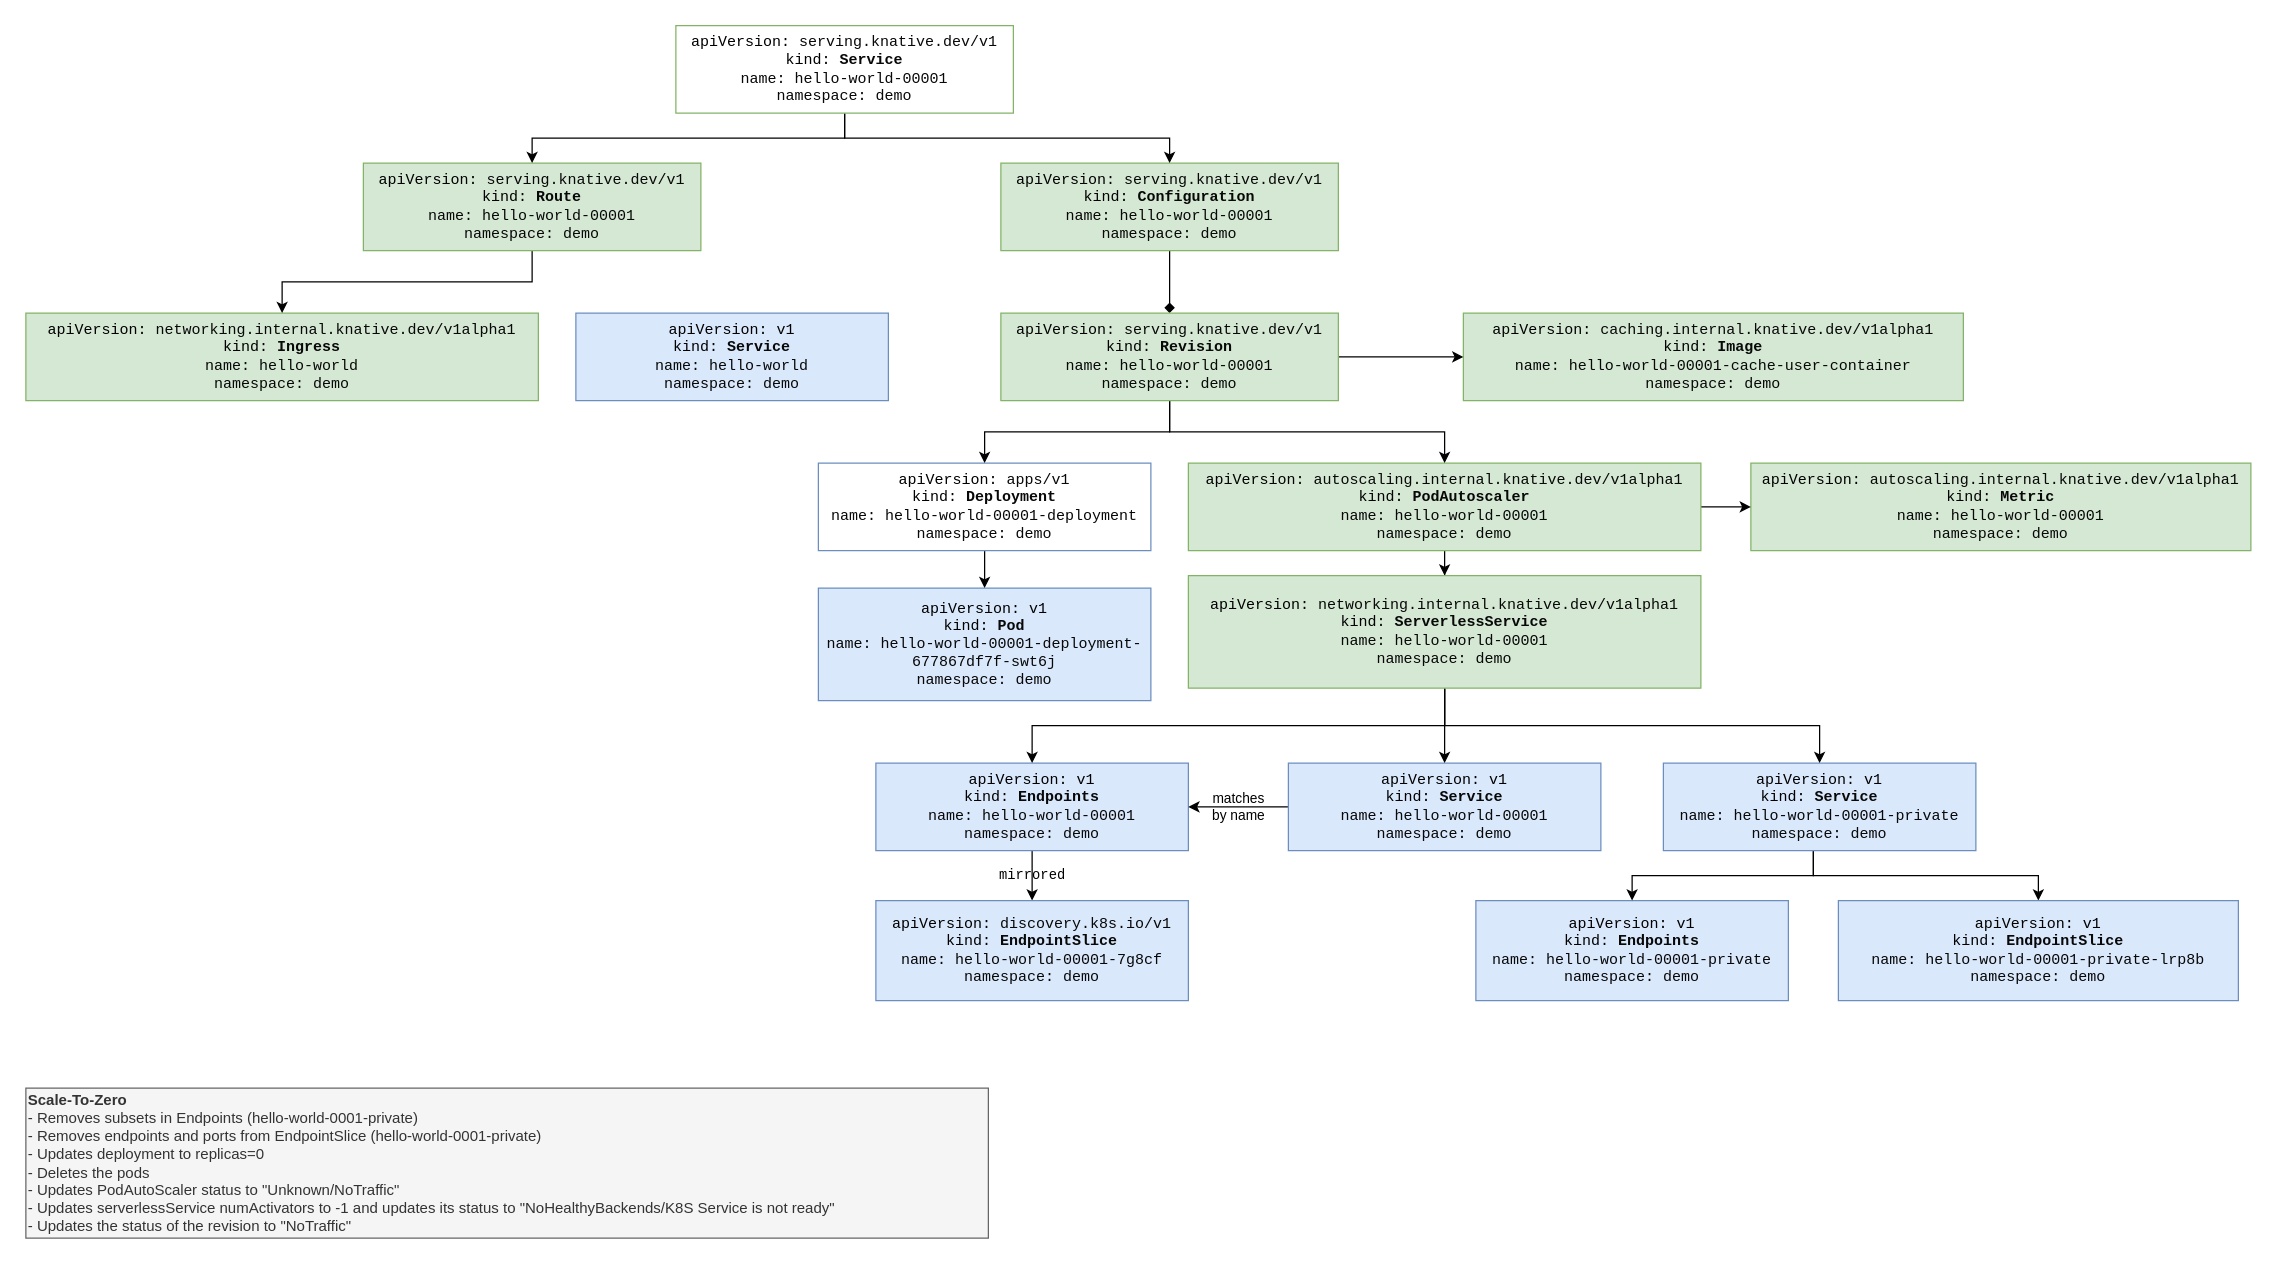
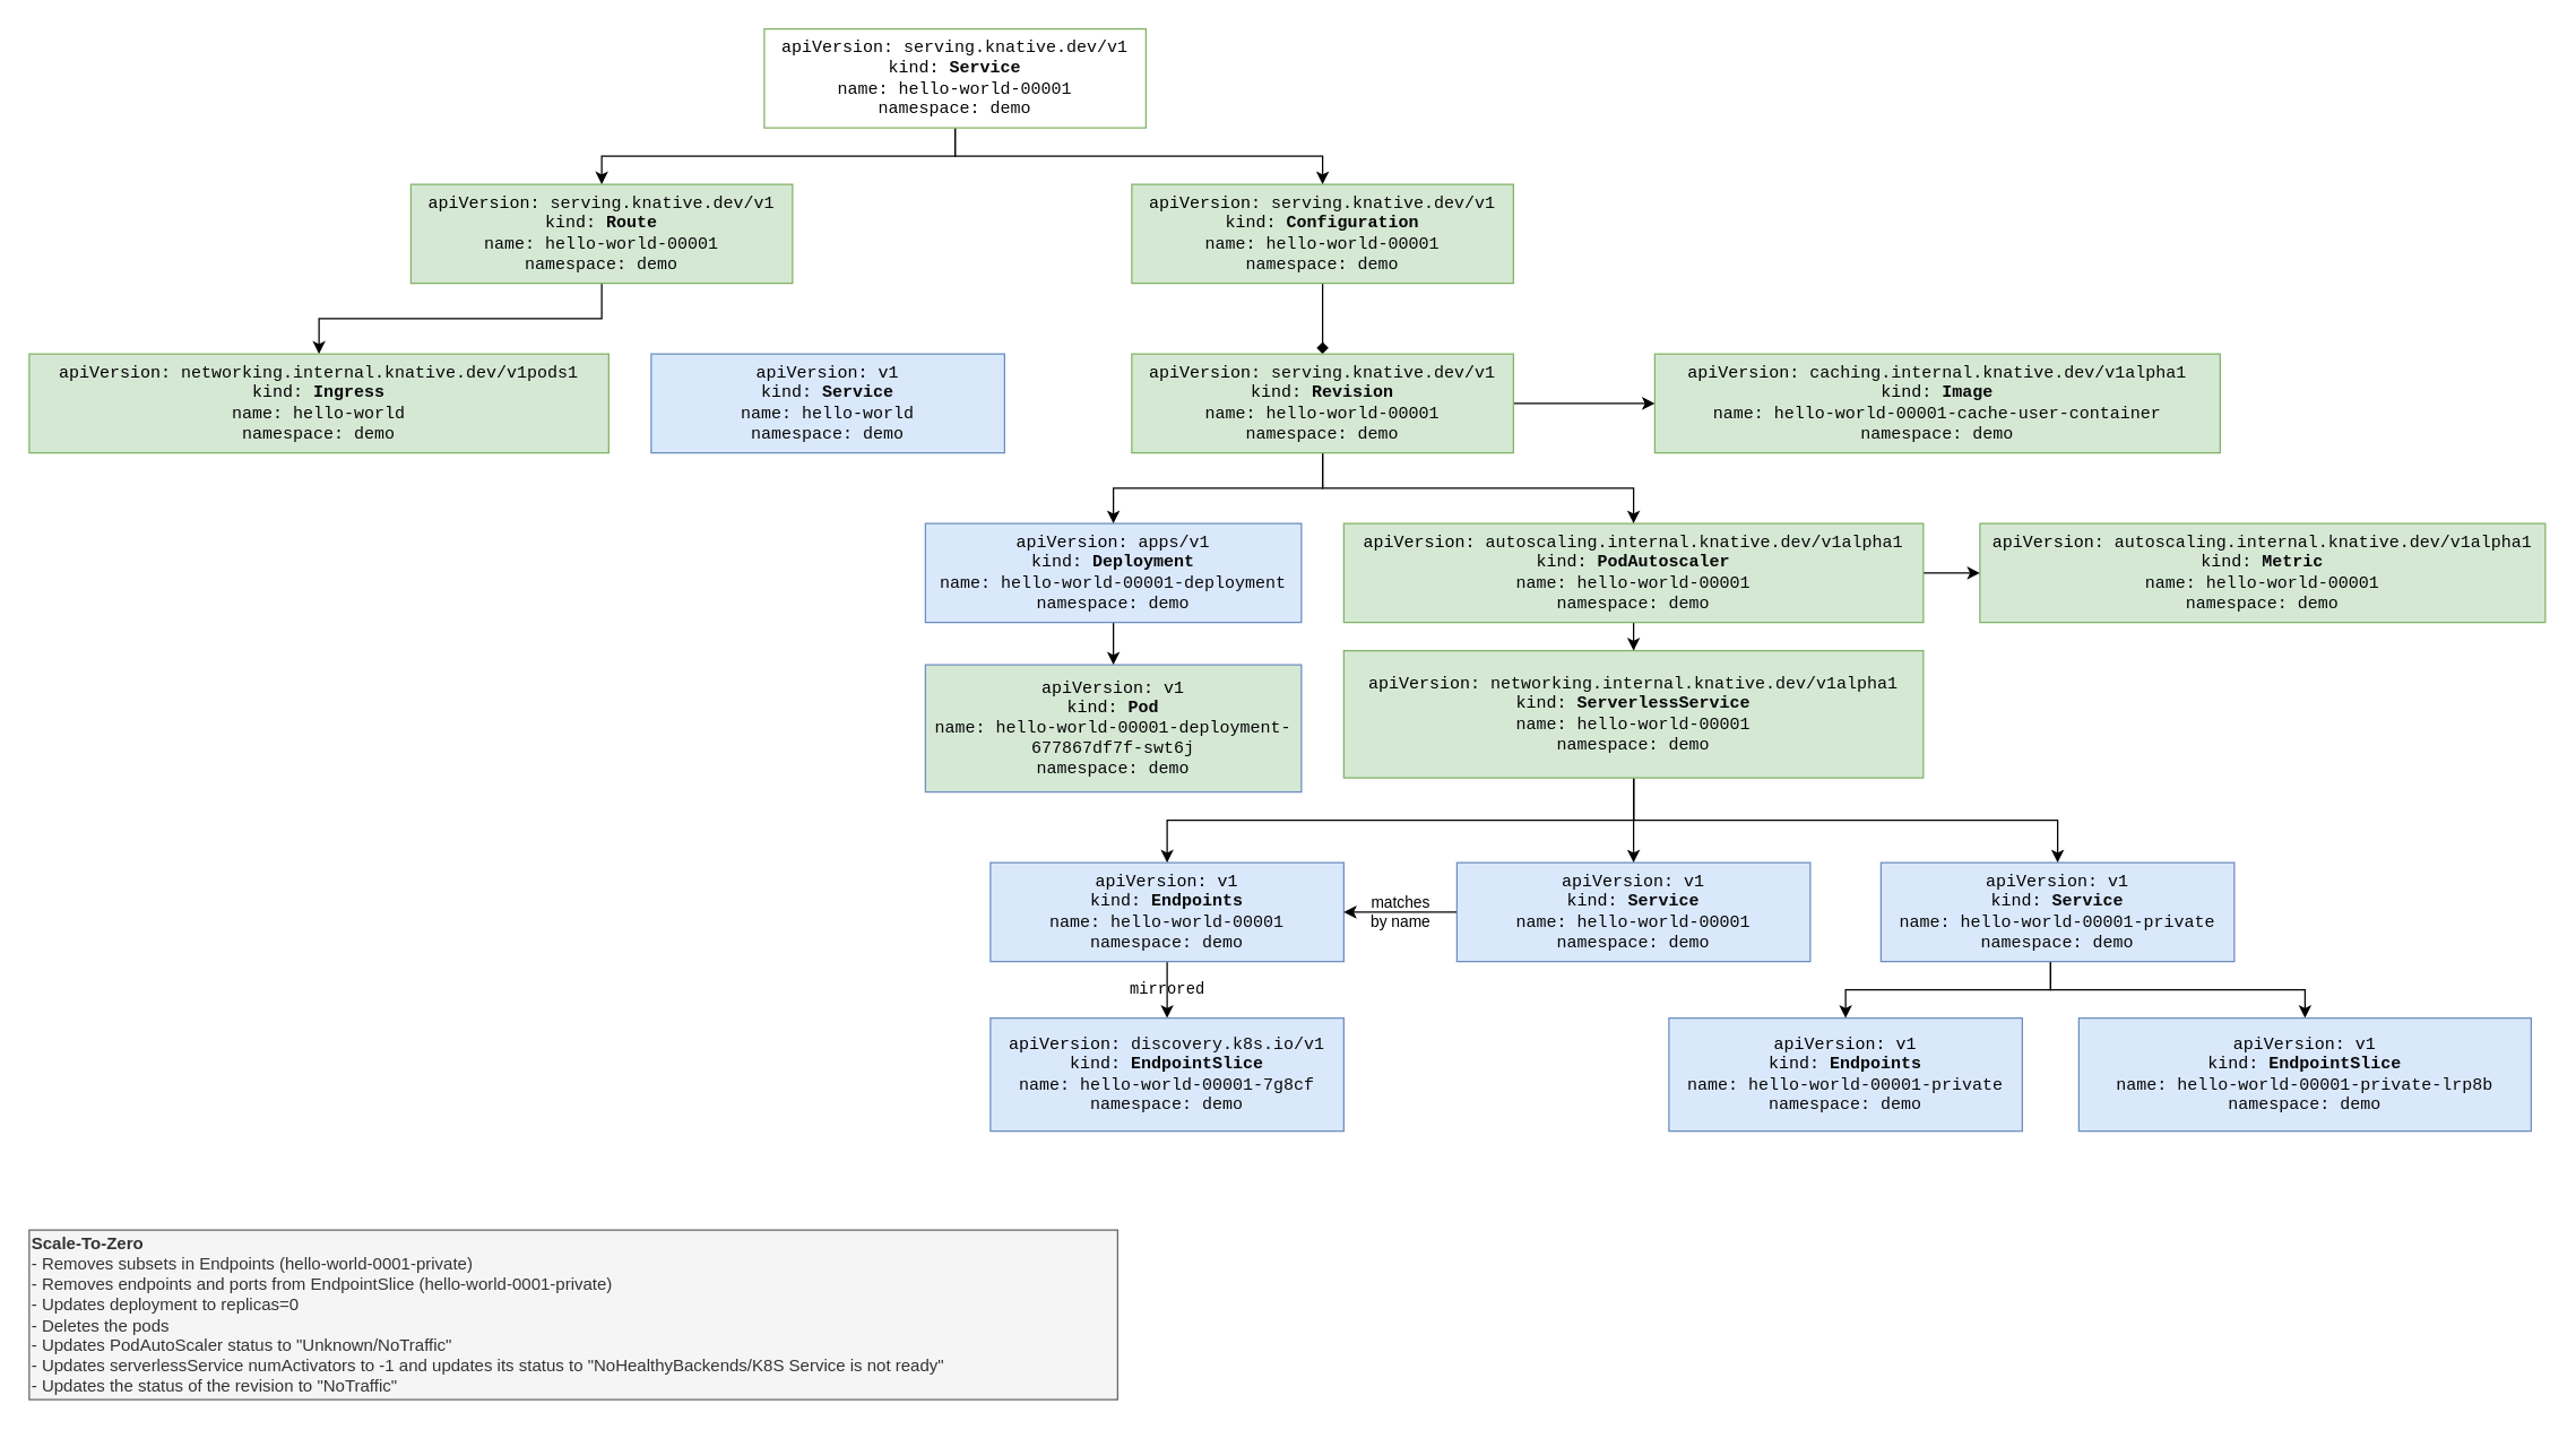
- <mxCell id="21" value="apiVersion:&amp;nbsp;&lt;span style=&quot;color: rgb(8, 8, 8);&quot;&gt;networking.internal.knative.dev/v1alpha1&lt;/span&gt;&lt;br&gt;kind:&amp;nbsp;&lt;span style=&quot;color: rgb(8, 8, 8);&quot;&gt;&lt;b&gt;Ingress&lt;/b&gt;&lt;/span&gt;&lt;br&gt;&lt;span style=&quot;color: rgb(8, 8, 8);&quot;&gt;name:&amp;nbsp;&lt;/span&gt;&lt;span style=&quot;color: rgb(8, 8, 8);&quot;&gt;hello-world&lt;br&gt;&lt;/span&gt;&lt;span style=&quot;color: rgb(8, 8, 8);&quot;&gt;namespace:&amp;nbsp;&lt;/span&gt;&lt;span style=&quot;color: rgb(8, 8, 8);&quot;&gt;demo&lt;/span&gt;" style="rounded=0;whiteSpace=wrap;html=1;labelBackgroundColor=none;fontFamily=Courier New;fillColor=#d5e8d4;strokeColor=#82b366;" vertex="1" parent="1"><mxGeometry x="20" y="250" width="410" height="70" as="geometry" /></mxCell>
+ <mxCell id="21" value="apiVersion:&amp;nbsp;&lt;span style=&quot;color: rgb(8, 8, 8);&quot;&gt;networking.internal.knative.dev/v1pods1&lt;/span&gt;&lt;br&gt;kind:&amp;nbsp;&lt;span style=&quot;color: rgb(8, 8, 8);&quot;&gt;&lt;b&gt;Ingress&lt;/b&gt;&lt;/span&gt;&lt;br&gt;&lt;span style=&quot;color: rgb(8, 8, 8);&quot;&gt;name:&amp;nbsp;&lt;/span&gt;&lt;span style=&quot;color: rgb(8, 8, 8);&quot;&gt;hello-world&lt;br&gt;&lt;/span&gt;&lt;span style=&quot;color: rgb(8, 8, 8);&quot;&gt;namespace:&amp;nbsp;&lt;/span&gt;&lt;span style=&quot;color: rgb(8, 8, 8);&quot;&gt;demo&lt;/span&gt;" style="rounded=0;whiteSpace=wrap;html=1;labelBackgroundColor=none;fontFamily=Courier New;fillColor=#d5e8d4;strokeColor=#82b366;" vertex="1" parent="1"><mxGeometry x="20" y="250" width="410" height="70" as="geometry" /></mxCell>
- <mxCell id="13" value="apiVersion:&amp;nbsp;&lt;span style=&quot;color: rgb(8, 8, 8);&quot;&gt;apps/v1&lt;/span&gt;&lt;br&gt;kind:&amp;nbsp;&lt;span style=&quot;color: rgb(8, 8, 8);&quot;&gt;&lt;b&gt;Deployment&lt;/b&gt;&lt;/span&gt;&lt;br&gt;&lt;span style=&quot;color: rgb(8, 8, 8);&quot;&gt;name:&amp;nbsp;&lt;/span&gt;&lt;span style=&quot;color: rgb(8, 8, 8);&quot;&gt;hello-world-00001-deployment&lt;/span&gt;&lt;span style=&quot;color: rgb(8, 8, 8);&quot;&gt;&lt;br&gt;&lt;/span&gt;&lt;span style=&quot;color: rgb(8, 8, 8);&quot;&gt;namespace:&amp;nbsp;&lt;/span&gt;&lt;span style=&quot;color: rgb(8, 8, 8);&quot;&gt;demo&lt;/span&gt;" style="rounded=0;whiteSpace=wrap;html=1;labelBackgroundColor=none;fontFamily=Courier New;fillColor=#ffffff;strokeColor=#6c8ebf;" vertex="1" parent="1"><mxGeometry x="654" y="370" width="266" height="70" as="geometry" /></mxCell>
+ <mxCell id="13" value="apiVersion:&amp;nbsp;&lt;span style=&quot;color: rgb(8, 8, 8);&quot;&gt;apps/v1&lt;/span&gt;&lt;br&gt;kind:&amp;nbsp;&lt;span style=&quot;color: rgb(8, 8, 8);&quot;&gt;&lt;b&gt;Deployment&lt;/b&gt;&lt;/span&gt;&lt;br&gt;&lt;span style=&quot;color: rgb(8, 8, 8);&quot;&gt;name:&amp;nbsp;&lt;/span&gt;&lt;span style=&quot;color: rgb(8, 8, 8);&quot;&gt;hello-world-00001-deployment&lt;/span&gt;&lt;span style=&quot;color: rgb(8, 8, 8);&quot;&gt;&lt;br&gt;&lt;/span&gt;&lt;span style=&quot;color: rgb(8, 8, 8);&quot;&gt;namespace:&amp;nbsp;&lt;/span&gt;&lt;span style=&quot;color: rgb(8, 8, 8);&quot;&gt;demo&lt;/span&gt;" style="rounded=0;whiteSpace=wrap;html=1;labelBackgroundColor=none;fontFamily=Courier New;fillColor=#dae8fc;strokeColor=#6c8ebf;" vertex="1" parent="1"><mxGeometry x="654" y="370" width="266" height="70" as="geometry" /></mxCell>
- <mxCell id="5" value="apiVersion: v1&lt;br&gt;kind:&amp;nbsp;&lt;span style=&quot;color: rgb(8, 8, 8);&quot;&gt;&lt;b&gt;Pod&lt;/b&gt;&lt;/span&gt;&lt;b&gt;&lt;br&gt;&lt;/b&gt;&lt;span style=&quot;color: rgb(8, 8, 8);&quot;&gt;name:&amp;nbsp;&lt;/span&gt;&lt;span style=&quot;color: rgb(8, 8, 8);&quot;&gt;hello-world-00001-deployment-677867df7f-swt6j&lt;/span&gt;&lt;span style=&quot;color: rgb(8, 8, 8);&quot;&gt;&lt;br&gt;&lt;/span&gt;&lt;span style=&quot;color: rgb(8, 8, 8);&quot;&gt;namespace:&amp;nbsp;&lt;/span&gt;&lt;span style=&quot;color: rgb(8, 8, 8);&quot;&gt;demo&lt;/span&gt;" style="rounded=0;whiteSpace=wrap;html=1;labelBackgroundColor=none;fontFamily=Courier New;fillColor=#dae8fc;strokeColor=#6c8ebf;" vertex="1" parent="1"><mxGeometry x="654" y="470" width="266" height="90" as="geometry" /></mxCell>
+ <mxCell id="5" value="apiVersion: v1&lt;br&gt;kind:&amp;nbsp;&lt;span style=&quot;color: rgb(8, 8, 8);&quot;&gt;&lt;b&gt;Pod&lt;/b&gt;&lt;/span&gt;&lt;b&gt;&lt;br&gt;&lt;/b&gt;&lt;span style=&quot;color: rgb(8, 8, 8);&quot;&gt;name:&amp;nbsp;&lt;/span&gt;&lt;span style=&quot;color: rgb(8, 8, 8);&quot;&gt;hello-world-00001-deployment-677867df7f-swt6j&lt;/span&gt;&lt;span style=&quot;color: rgb(8, 8, 8);&quot;&gt;&lt;br&gt;&lt;/span&gt;&lt;span style=&quot;color: rgb(8, 8, 8);&quot;&gt;namespace:&amp;nbsp;&lt;/span&gt;&lt;span style=&quot;color: rgb(8, 8, 8);&quot;&gt;demo&lt;/span&gt;" style="rounded=0;whiteSpace=wrap;html=1;labelBackgroundColor=none;fontFamily=Courier New;fillColor=#d5e8d4;strokeColor=#6c8ebf;" vertex="1" parent="1"><mxGeometry x="654" y="470" width="266" height="90" as="geometry" /></mxCell>
